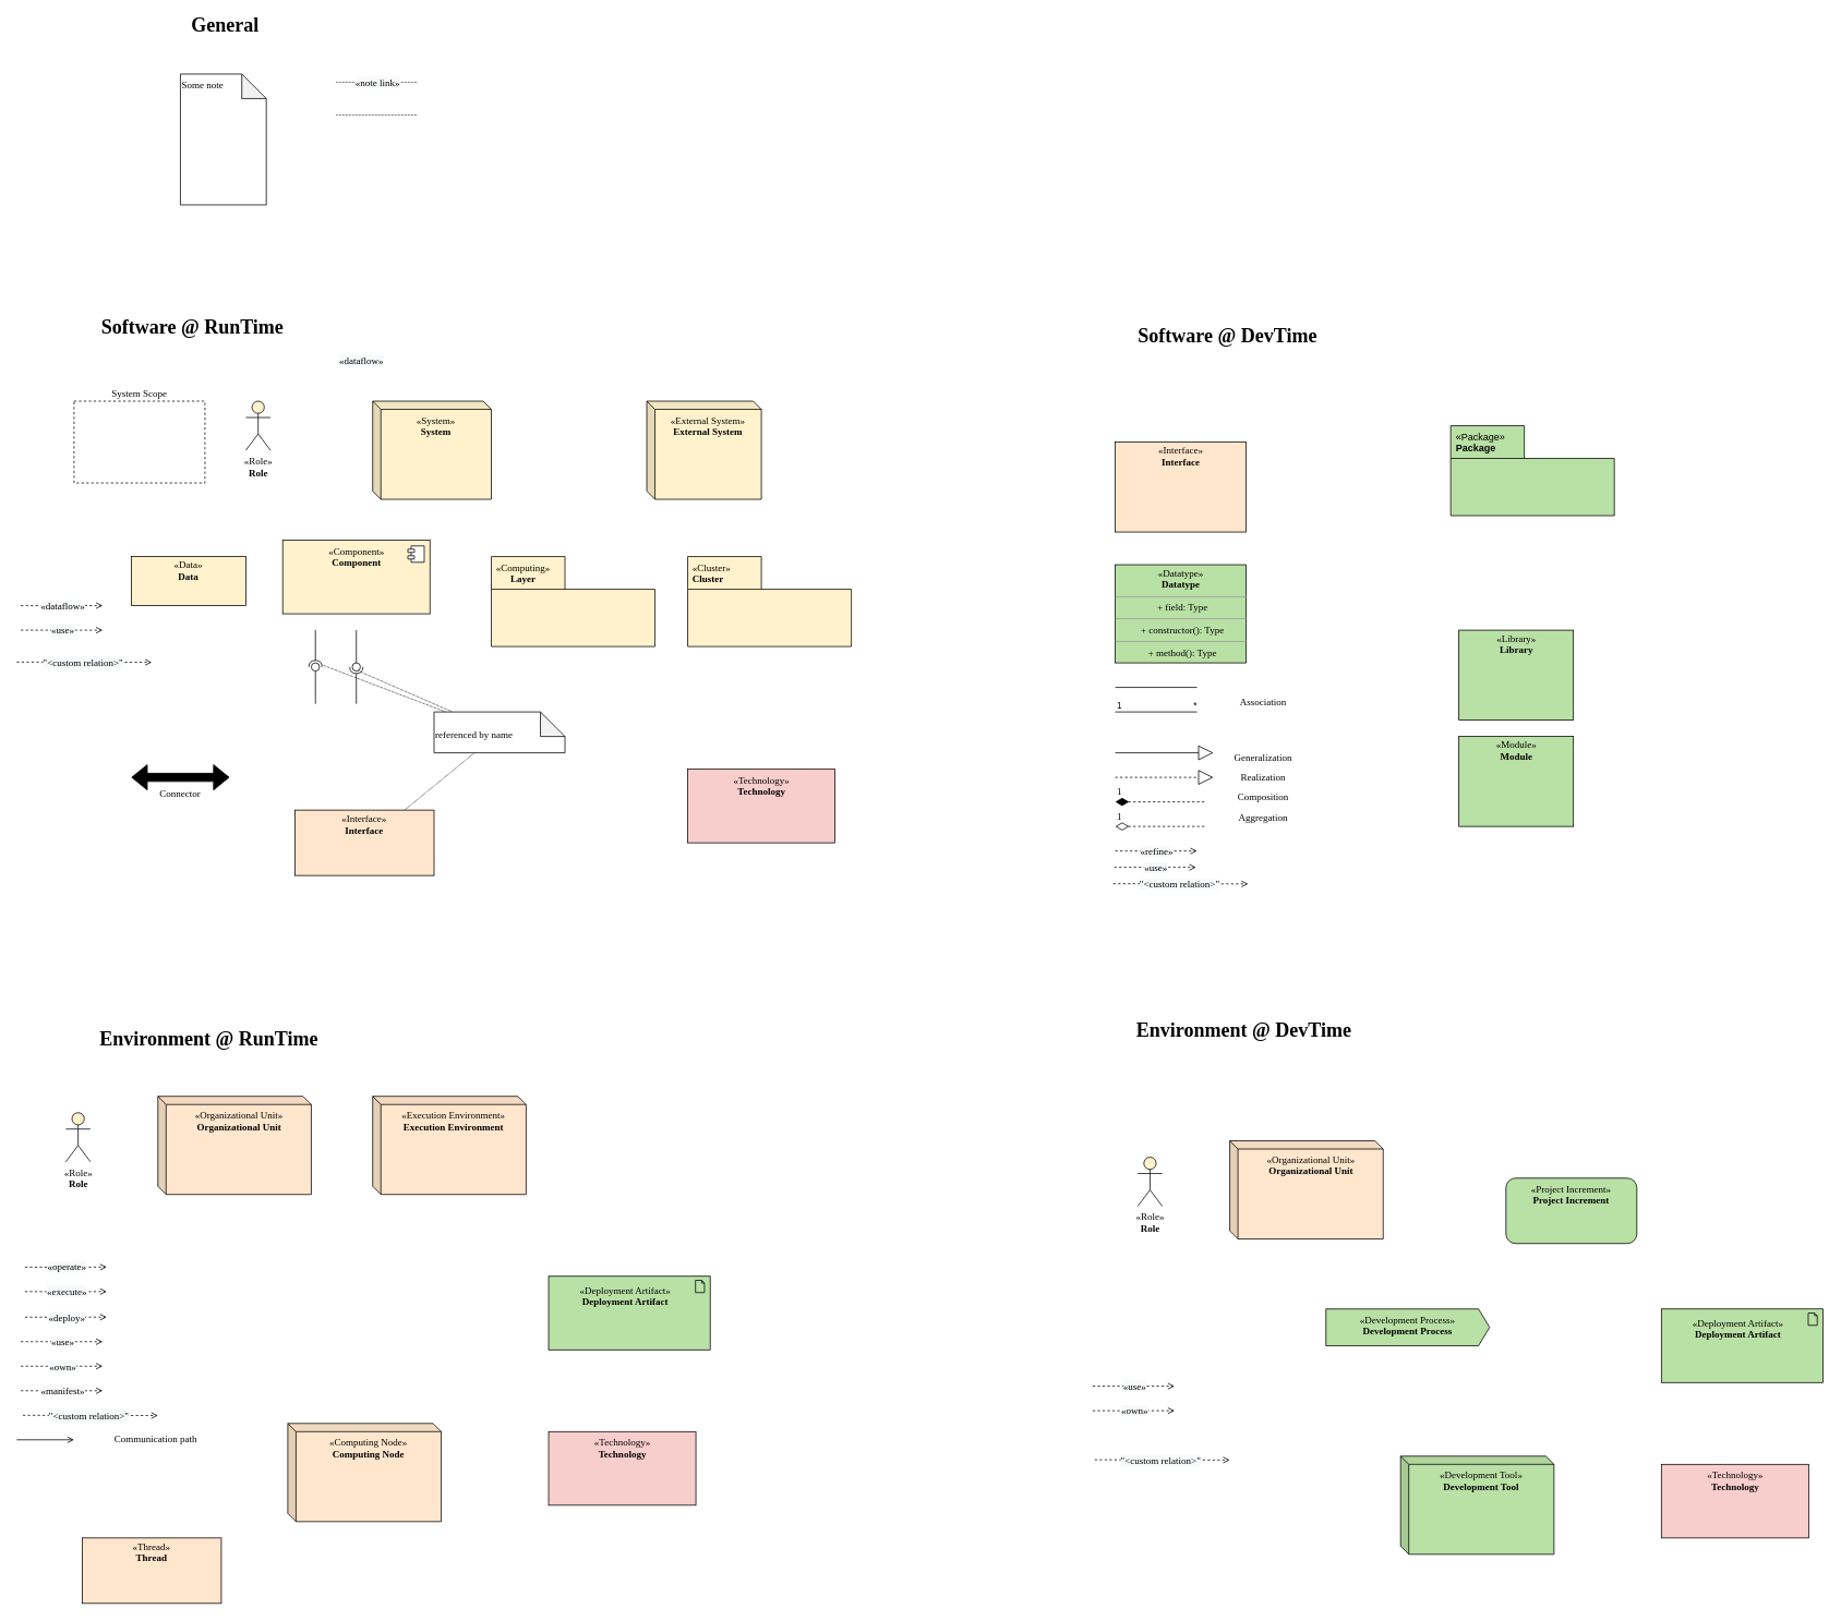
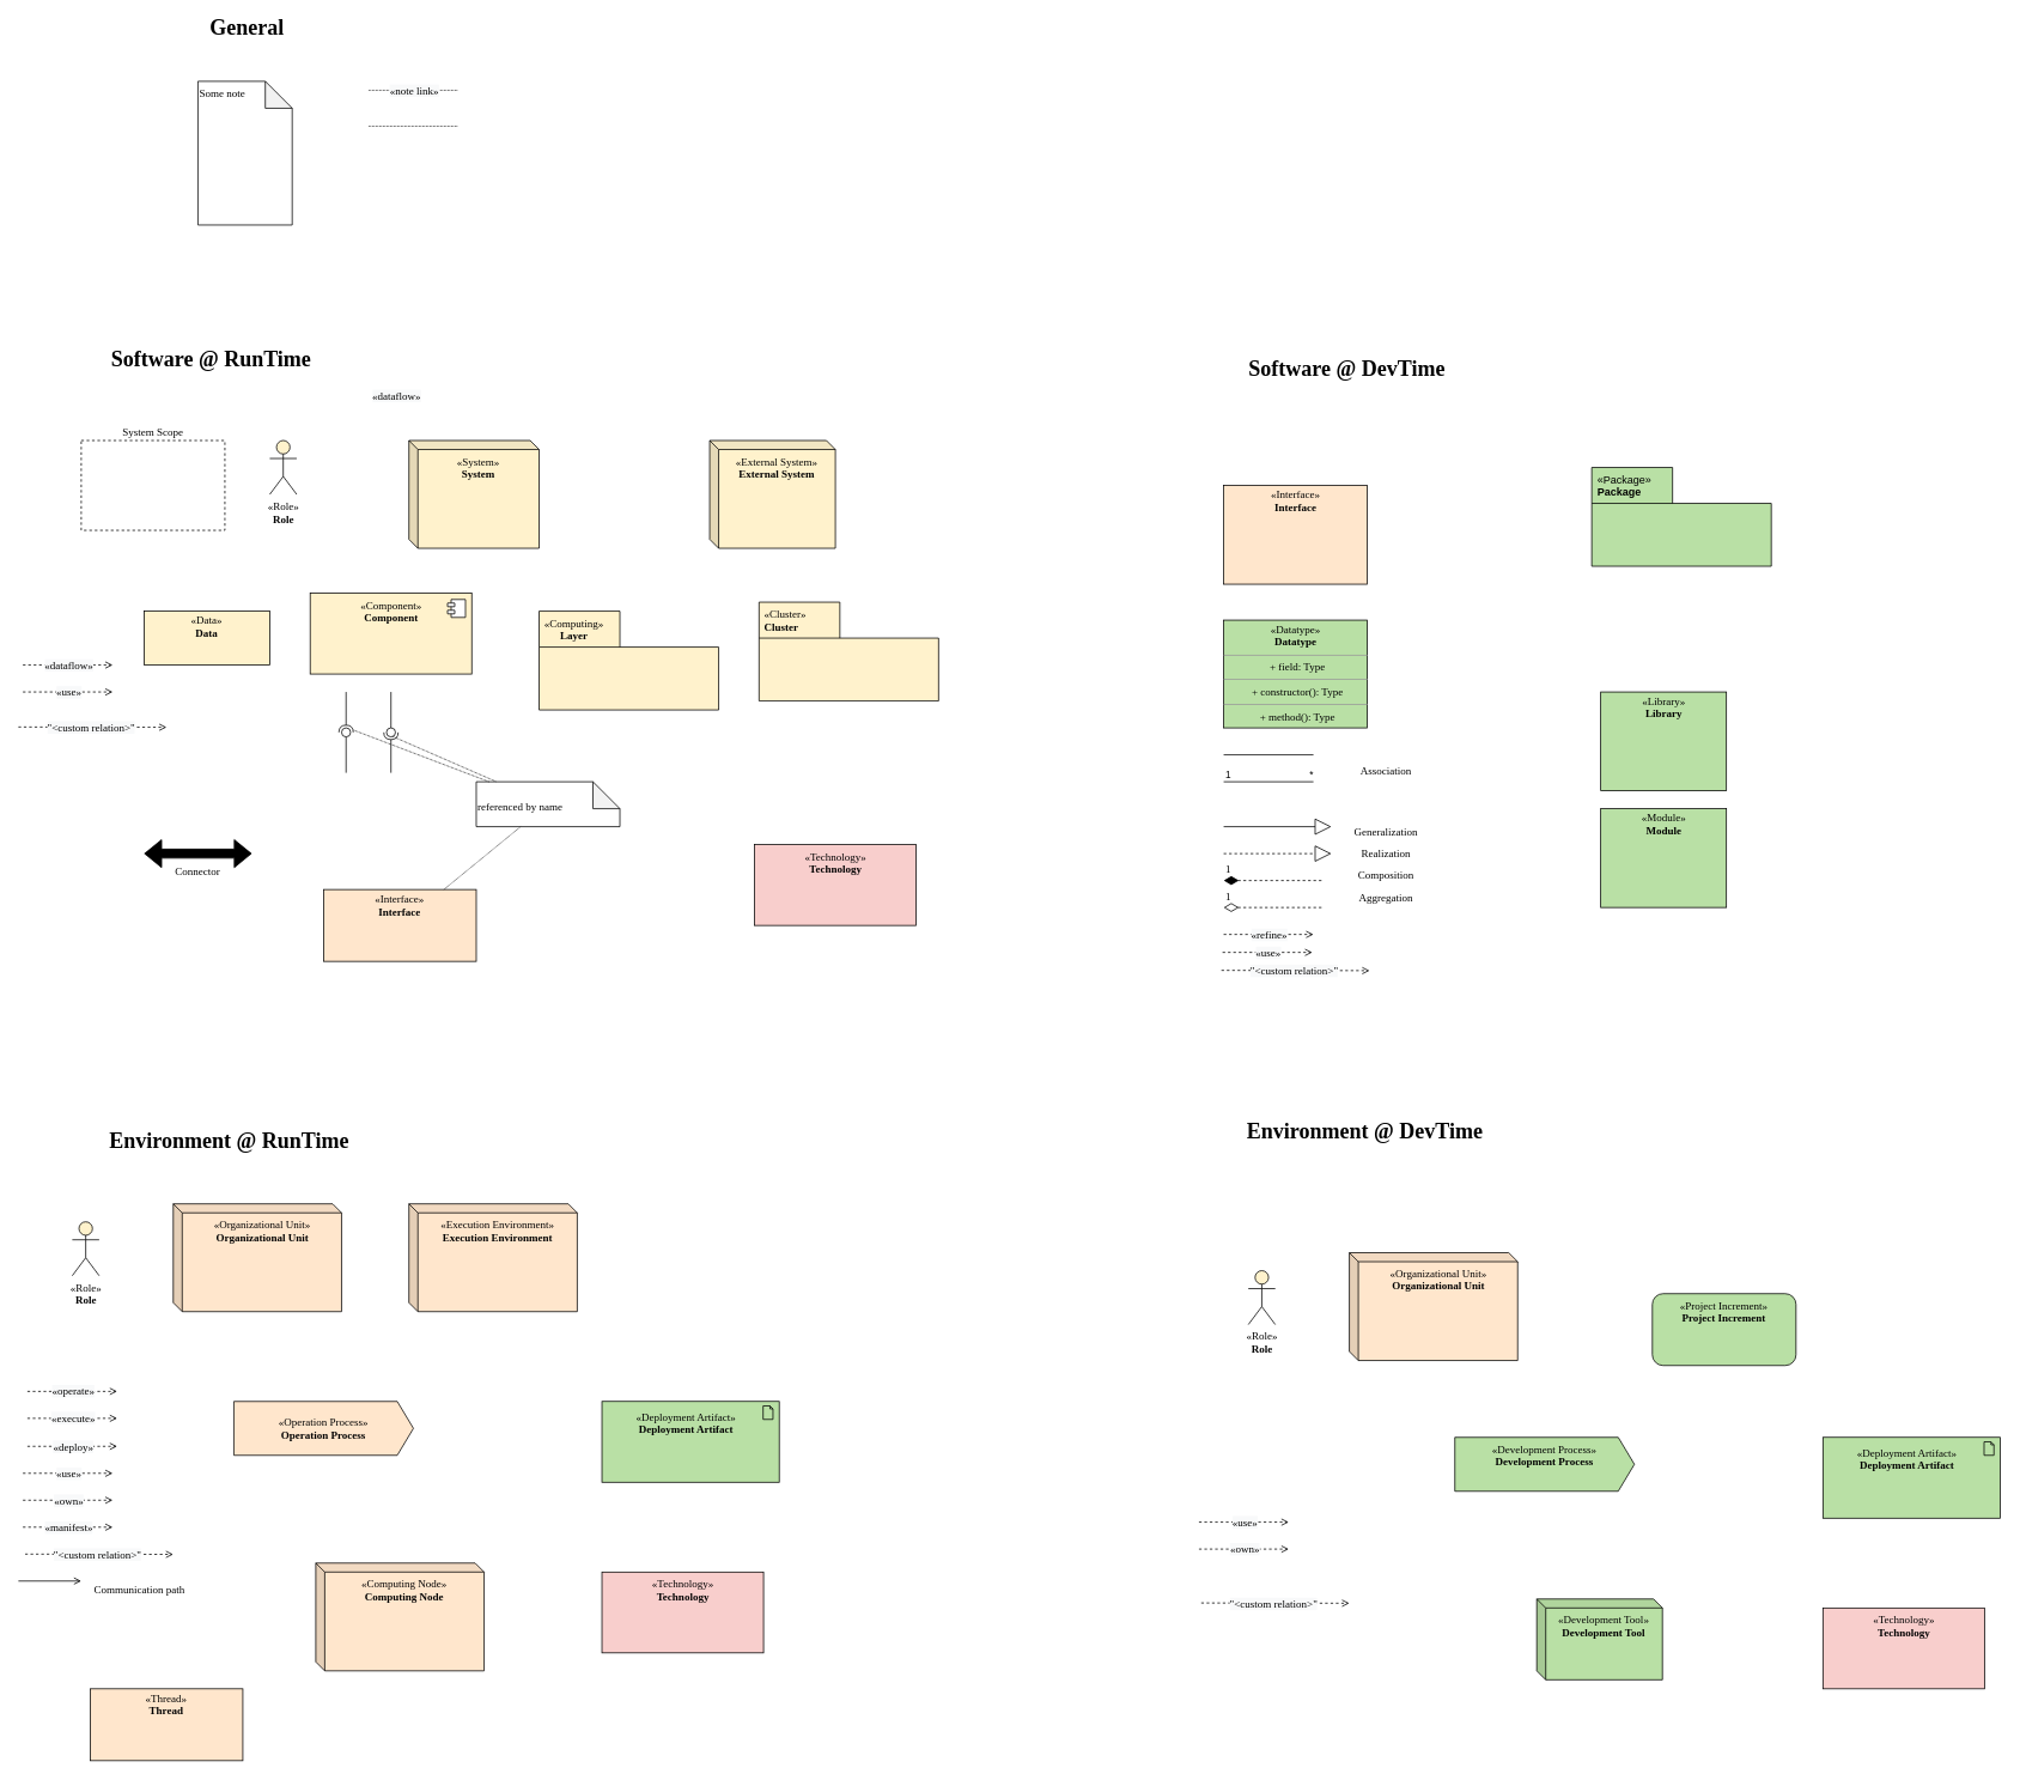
- <mxCell id="10" value="&lt;span class=&quot;char&quot; style=&quot;font-weight: 400;&quot;&gt;&lt;span class=&quot;vchar&quot; id=&quot;char-node&quot;&gt;«Cluster&lt;/span&gt;&lt;/span&gt;&lt;span class=&quot;char&quot; style=&quot;font-weight: 400;&quot;&gt;&lt;span class=&quot;vchar&quot; id=&quot;char-node&quot;&gt;»&lt;br&gt;&lt;div&gt;&lt;b&gt;Cluster&lt;/b&gt;&lt;/div&gt;&lt;/span&gt;&lt;/span&gt;" style="shape=folder;fontStyle=1;spacingTop=0;tabWidth=90;tabHeight=40;tabPosition=left;html=1;align=left;verticalAlign=top;labelPosition=center;verticalLabelPosition=middle;fontSize=12;fillColor=#fff2cc;fontFamily=Verdana;spacingLeft=4;" parent="1" vertex="1"><mxGeometry x="840" y="680" width="200" height="110" as="geometry" /></mxCell>
+ <mxCell id="10" value="&lt;span class=&quot;char&quot; style=&quot;font-weight: 400;&quot;&gt;&lt;span class=&quot;vchar&quot; id=&quot;char-node&quot;&gt;«Cluster&lt;/span&gt;&lt;/span&gt;&lt;span class=&quot;char&quot; style=&quot;font-weight: 400;&quot;&gt;&lt;span class=&quot;vchar&quot; id=&quot;char-node&quot;&gt;»&lt;br&gt;&lt;div&gt;&lt;b&gt;Cluster&lt;/b&gt;&lt;/div&gt;&lt;/span&gt;&lt;/span&gt;" style="shape=folder;fontStyle=1;spacingTop=0;tabWidth=90;tabHeight=40;tabPosition=left;html=1;align=left;verticalAlign=top;labelPosition=center;verticalLabelPosition=middle;fontSize=12;fillColor=#fff2cc;fontFamily=Verdana;spacingLeft=4;" parent="1" vertex="1"><mxGeometry x="845" y="670" width="200" height="110" as="geometry" /></mxCell>
+ <mxCell id="39" value="&lt;span class=&quot;char&quot;&gt;&lt;span class=&quot;vchar&quot; id=&quot;char-node&quot;&gt;«Operation Process&lt;/span&gt;&lt;/span&gt;&lt;span class=&quot;char&quot;&gt;&lt;span class=&quot;vchar&quot; id=&quot;char-node&quot;&gt;»&lt;br&gt;&lt;div&gt;&lt;b&gt;Operation Process&lt;/b&gt;&lt;/div&gt;&lt;/span&gt;&lt;/span&gt;" style="html=1;shape=mxgraph.sysml.sendSigAct;strokeWidth=1;whiteSpace=wrap;align=center;fontFamily=Verdana;fontSize=12;fillColor=#ffe6cc;" parent="1" vertex="1"><mxGeometry x="260" y="1560" width="200" height="60" as="geometry" /></mxCell>
- <mxCell id="93" value="&lt;span class=&quot;char&quot;&gt;&lt;span class=&quot;vchar&quot; id=&quot;char-node&quot;&gt;«Development Process&lt;/span&gt;&lt;/span&gt;&lt;span class=&quot;char&quot;&gt;&lt;span class=&quot;vchar&quot; id=&quot;char-node&quot;&gt;»&lt;br&gt;&lt;div&gt;&lt;b&gt;Development Process&lt;/b&gt;&lt;/div&gt;&lt;/span&gt;&lt;/span&gt;" style="html=1;shape=mxgraph.sysml.sendSigAct;whiteSpace=wrap;align=center;fontFamily=Verdana;fontSize=12;fillColor=#B9E0A5;verticalAlign=top;spacingRight=0;" parent="1" vertex="1"><mxGeometry x="1620" y="1600" width="200" height="45" as="geometry" /></mxCell>
+ <mxCell id="93" value="&lt;span class=&quot;char&quot;&gt;&lt;span class=&quot;vchar&quot; id=&quot;char-node&quot;&gt;«Development Process&lt;/span&gt;&lt;/span&gt;&lt;span class=&quot;char&quot;&gt;&lt;span class=&quot;vchar&quot; id=&quot;char-node&quot;&gt;»&lt;br&gt;&lt;div&gt;&lt;b&gt;Development Process&lt;/b&gt;&lt;/div&gt;&lt;/span&gt;&lt;/span&gt;" style="html=1;shape=mxgraph.sysml.sendSigAct;whiteSpace=wrap;align=center;fontFamily=Verdana;fontSize=12;fillColor=#B9E0A5;verticalAlign=top;spacingRight=0;" parent="1" vertex="1"><mxGeometry x="1620" y="1600" width="200" height="60" as="geometry" /></mxCell>
- <mxCell id="62" value="Communication path" style="text;html=1;strokeColor=none;fillColor=none;align=center;verticalAlign=middle;whiteSpace=wrap;rounded=0;fontFamily=Verdana;fontSize=12;" parent="1" vertex="1"><mxGeometry x="110" y="1750" width="160" height="20" as="geometry" /></mxCell>
+ <mxCell id="62" value="Communication path" style="text;html=1;strokeColor=none;fillColor=none;align=center;verticalAlign=middle;whiteSpace=wrap;rounded=0;fontFamily=Verdana;fontSize=12;" parent="1" vertex="1"><mxGeometry x="75" y="1760" width="160" height="20" as="geometry" /></mxCell>
- <mxCell id="95" value="&lt;font&gt;&lt;span class=&quot;char&quot;&gt;&lt;span class=&quot;vchar&quot; id=&quot;char-node&quot;&gt;«Development Tool&lt;/span&gt;&lt;/span&gt;&lt;span class=&quot;char&quot;&gt;&lt;span class=&quot;vchar&quot; id=&quot;char-node&quot;&gt;»&lt;br&gt;&lt;div&gt;&lt;b&gt;Development Tool&lt;/b&gt;&lt;/div&gt;&lt;/span&gt;&lt;/span&gt;&lt;/font&gt;" style="shape=cube;whiteSpace=wrap;html=1;boundedLbl=1;backgroundOutline=1;darkOpacity=0.05;darkOpacity2=0.1;size=10;align=center;verticalAlign=top;fillColor=#B9E0A5;fontFamily=Verdana;spacingRight=0;" parent="1" vertex="1"><mxGeometry x="1711.25" y="1780" width="187.5" height="120" as="geometry" /></mxCell>
+ <mxCell id="95" value="&lt;font&gt;&lt;span class=&quot;char&quot;&gt;&lt;span class=&quot;vchar&quot; id=&quot;char-node&quot;&gt;«Development Tool&lt;/span&gt;&lt;/span&gt;&lt;span class=&quot;char&quot;&gt;&lt;span class=&quot;vchar&quot; id=&quot;char-node&quot;&gt;»&lt;br&gt;&lt;div&gt;&lt;b&gt;Development Tool&lt;/b&gt;&lt;/div&gt;&lt;/span&gt;&lt;/span&gt;&lt;/font&gt;" style="shape=cube;whiteSpace=wrap;html=1;boundedLbl=1;backgroundOutline=1;darkOpacity=0.05;darkOpacity2=0.1;size=10;align=center;verticalAlign=top;fillColor=#B9E0A5;fontFamily=Verdana;spacingRight=0;" parent="1" vertex="1"><mxGeometry x="1711.25" y="1780" width="140" height="90" as="geometry" /></mxCell>
